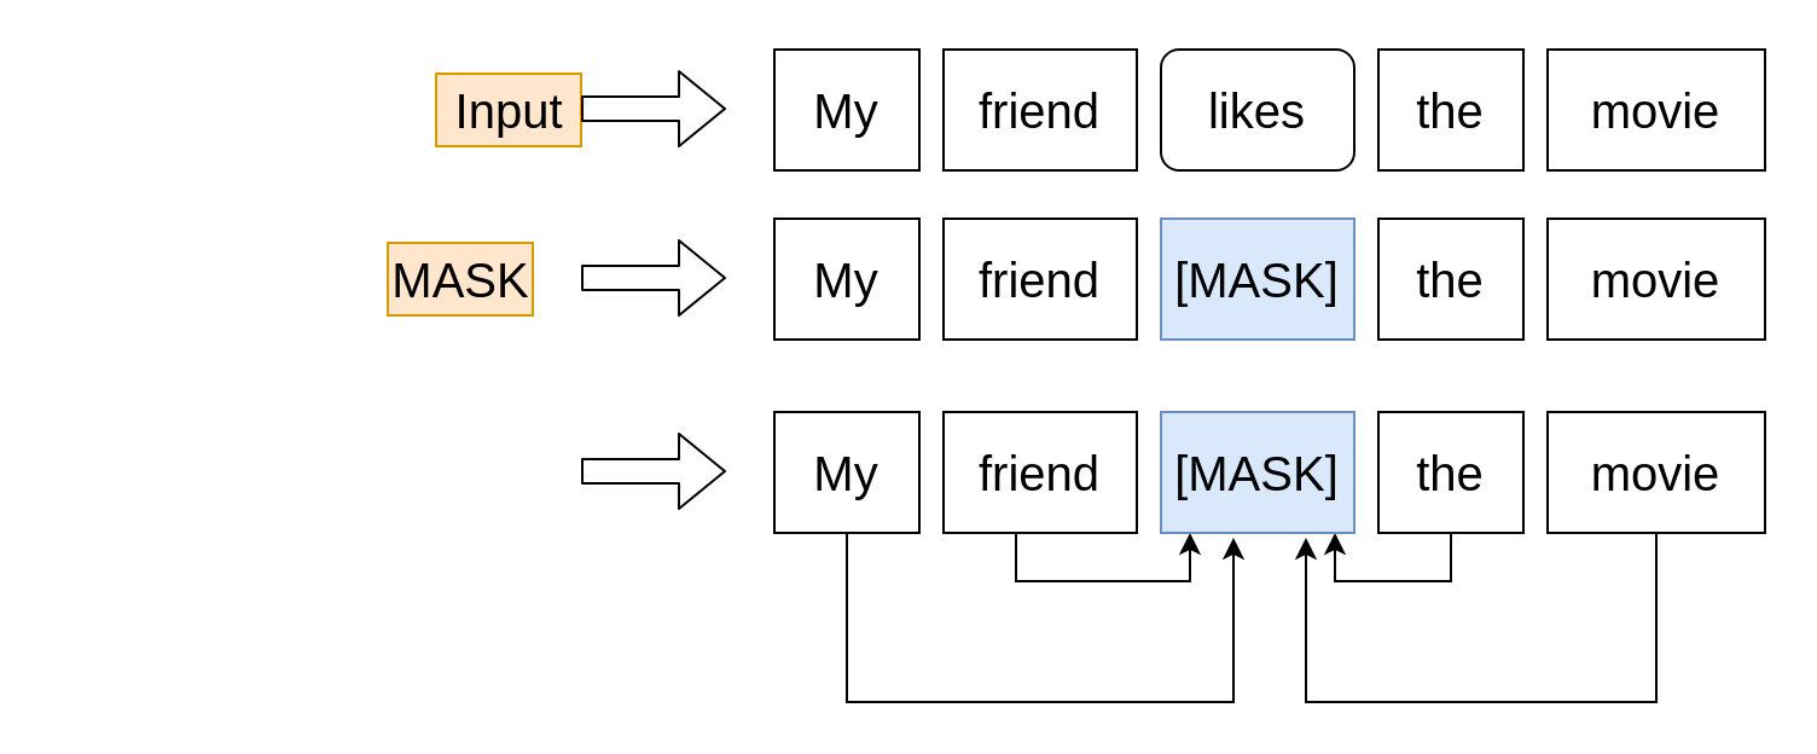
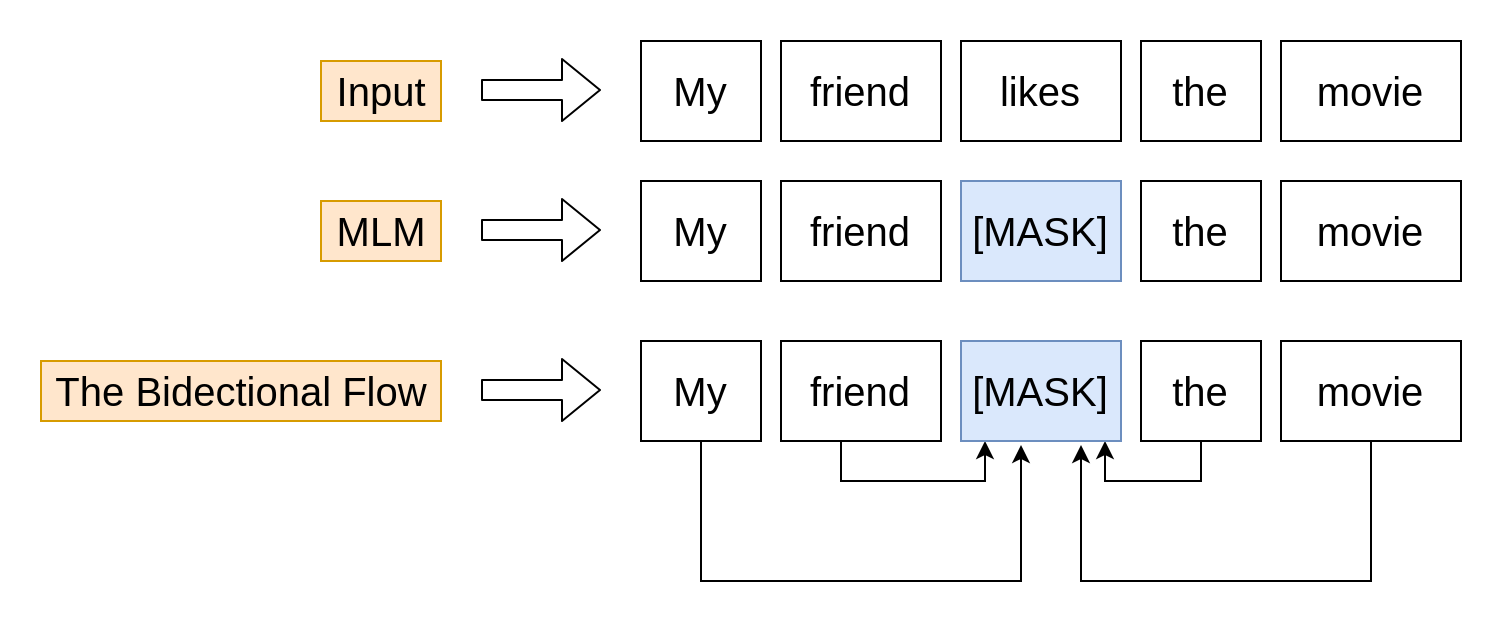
- <mxCell id="3" value="Input" style="text;html=1;align=center;verticalAlign=middle;resizable=0;points=[];autosize=1;fontSize=20;fillColor=#ffe6cc;strokeColor=#d79b00;" vertex="1" parent="1"><mxGeometry x="180" y="30" width="60" height="30" as="geometry" /></mxCell>
+ <mxCell id="3" value="Input" style="text;html=1;align=center;verticalAlign=middle;resizable=0;points=[];autosize=1;fontSize=20;fillColor=#ffe6cc;strokeColor=#d79b00;" vertex="1" parent="1"><mxGeometry x="160" y="30" width="60" height="30" as="geometry" /></mxCell>
- <mxCell id="6" value="likes" style="whiteSpace=wrap;html=1;fontSize=20;rounded=1;" vertex="1" parent="1"><mxGeometry x="480" y="20" width="80" height="50" as="geometry" /></mxCell>
+ <mxCell id="6" value="likes" style="whiteSpace=wrap;html=1;fontSize=20;" vertex="1" parent="1"><mxGeometry x="480" y="20" width="80" height="50" as="geometry" /></mxCell>
- <mxCell id="2" value="MASK" style="text;html=1;align=center;verticalAlign=middle;resizable=0;points=[];autosize=1;fontSize=20;fillColor=#ffe6cc;strokeColor=#d79b00;spacingTop=0;spacingLeft=0;" vertex="1" parent="1"><mxGeometry x="160" y="100" width="60" height="30" as="geometry" /></mxCell>
+ <mxCell id="2" value="MLM" style="text;html=1;align=center;verticalAlign=middle;resizable=0;points=[];autosize=1;fontSize=20;fillColor=#ffe6cc;strokeColor=#d79b00;spacingTop=0;spacingLeft=0;" vertex="1" parent="1"><mxGeometry x="160" y="100" width="60" height="30" as="geometry" /></mxCell>
+ <mxCell id="16" value="The Bidectional Flow" style="text;html=1;align=center;verticalAlign=middle;resizable=0;points=[];autosize=1;fontSize=20;fillColor=#ffe6cc;strokeColor=#d79b00;" vertex="1" parent="1"><mxGeometry x="20" y="180" width="200" height="30" as="geometry" /></mxCell>
